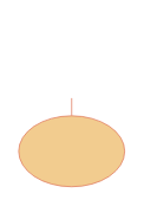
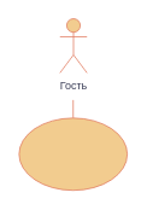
+ <mxCell id="2" value="Гость" style="shape=umlActor;verticalLabelPosition=bottom;verticalAlign=top;html=1;outlineConnect=0;labelBackgroundColor=none;fillColor=#F2CC8F;strokeColor=#E07A5F;fontColor=#393C56;" vertex="1" parent="1"><mxGeometry x="66" y="20" width="30" height="60" as="geometry" /></mxCell>
